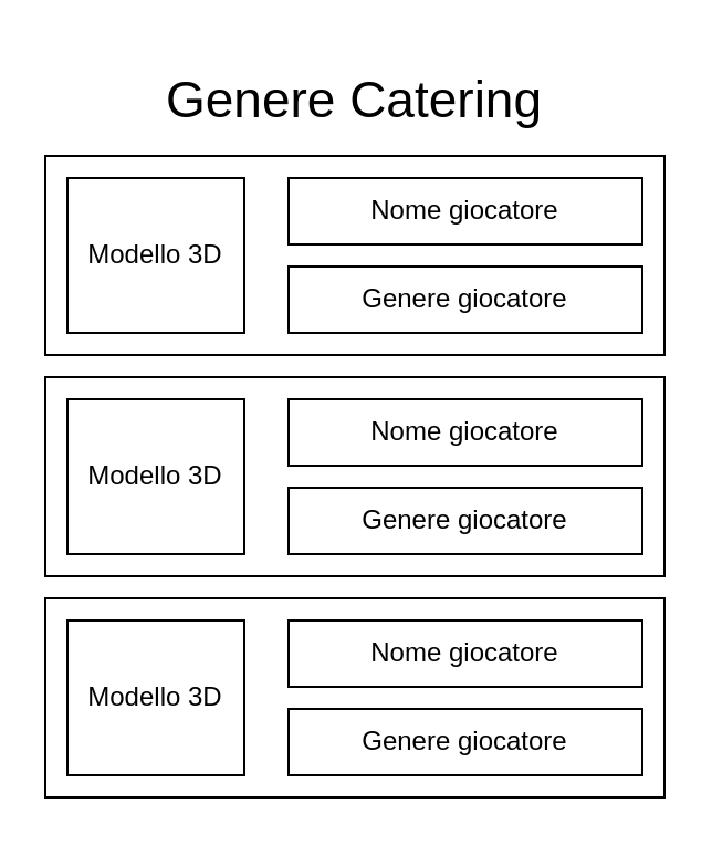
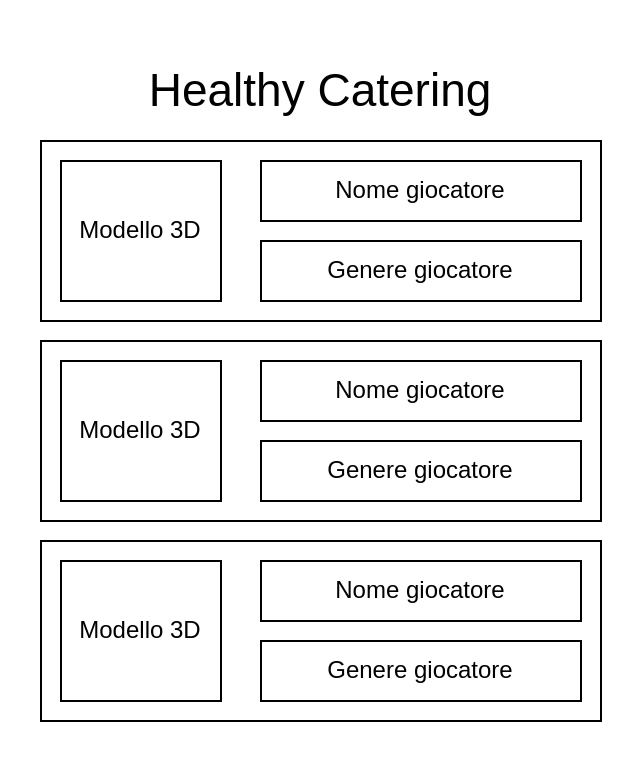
- <mxCell id="6" value="&lt;font style=&quot;font-size: 23px&quot;&gt;Genere Catering&lt;/font&gt;" style="text;html=1;strokeColor=none;fillColor=none;align=center;verticalAlign=middle;whiteSpace=wrap;rounded=0;" vertex="1" parent="1"><mxGeometry x="20" y="20" width="280" height="50" as="geometry" /></mxCell>
+ <mxCell id="6" value="&lt;font style=&quot;font-size: 23px&quot;&gt;Healthy Catering&lt;/font&gt;" style="text;html=1;strokeColor=none;fillColor=none;align=center;verticalAlign=middle;whiteSpace=wrap;rounded=0;" vertex="1" parent="1"><mxGeometry x="20" y="20" width="280" height="50" as="geometry" /></mxCell>
